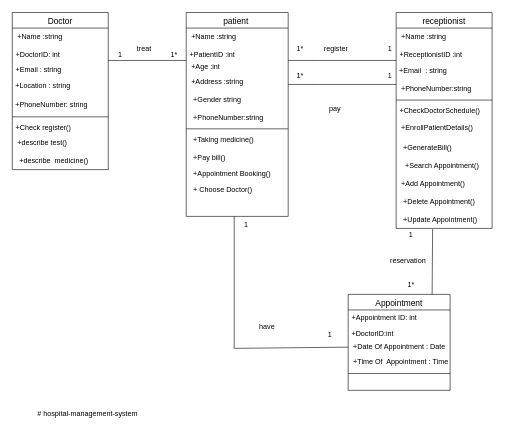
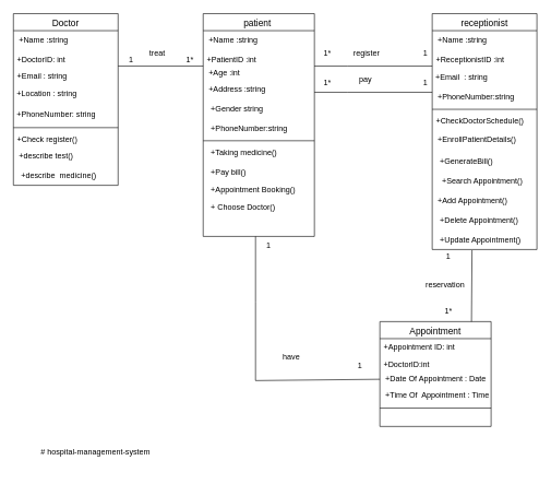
- <mxCell id="50" value="pay&amp;nbsp;" style="text;html=1;strokeColor=none;fillColor=none;align=center;verticalAlign=middle;whiteSpace=wrap;rounded=0;" vertex="1" parent="1"><mxGeometry x="530" y="166" width="60" height="30" as="geometry" /></mxCell>
+ <mxCell id="50" value="pay&amp;nbsp;" style="text;html=1;strokeColor=none;fillColor=none;align=center;verticalAlign=middle;whiteSpace=wrap;rounded=0;" vertex="1" parent="1"><mxGeometry x="530" y="106" width="60" height="30" as="geometry" /></mxCell>
